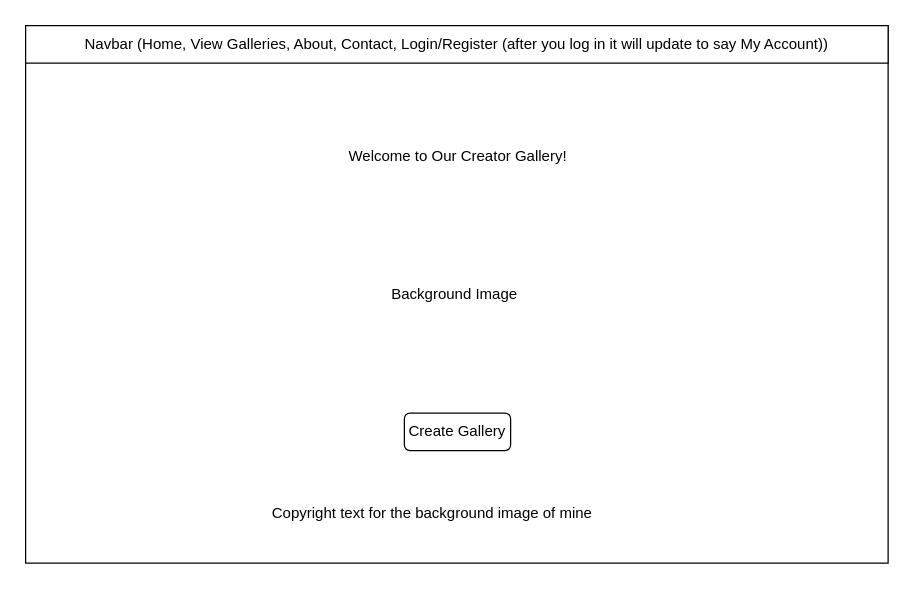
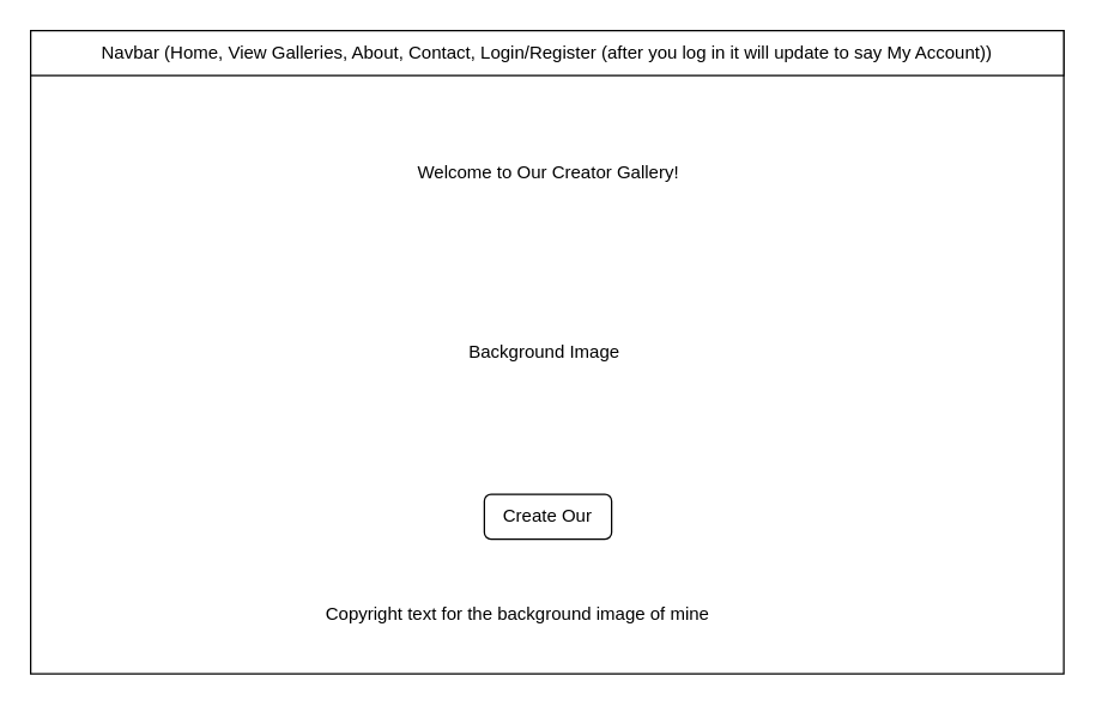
- <mxCell id="5" value="Welcome to Our Creator Gallery!" style="text;html=1;align=center;verticalAlign=middle;whiteSpace=wrap;rounded=0;" vertex="1" parent="1"><mxGeometry x="270.5" y="80" width="190" height="90" as="geometry" /></mxCell>
+ <mxCell id="5" value="Welcome to Our Creator Gallery!" style="text;html=1;align=center;verticalAlign=middle;whiteSpace=wrap;rounded=0;" vertex="1" parent="1"><mxGeometry x="270.5" y="70" width="190" height="90" as="geometry" /></mxCell>
- <mxCell id="6" value="Create Gallery" style="rounded=1;whiteSpace=wrap;html=1;" vertex="1" parent="1"><mxGeometry x="323" y="330" width="85" height="30" as="geometry" /></mxCell>
+ <mxCell id="6" value="Create Our" style="rounded=1;whiteSpace=wrap;html=1;" vertex="1" parent="1"><mxGeometry x="323" y="330" width="85" height="30" as="geometry" /></mxCell>
